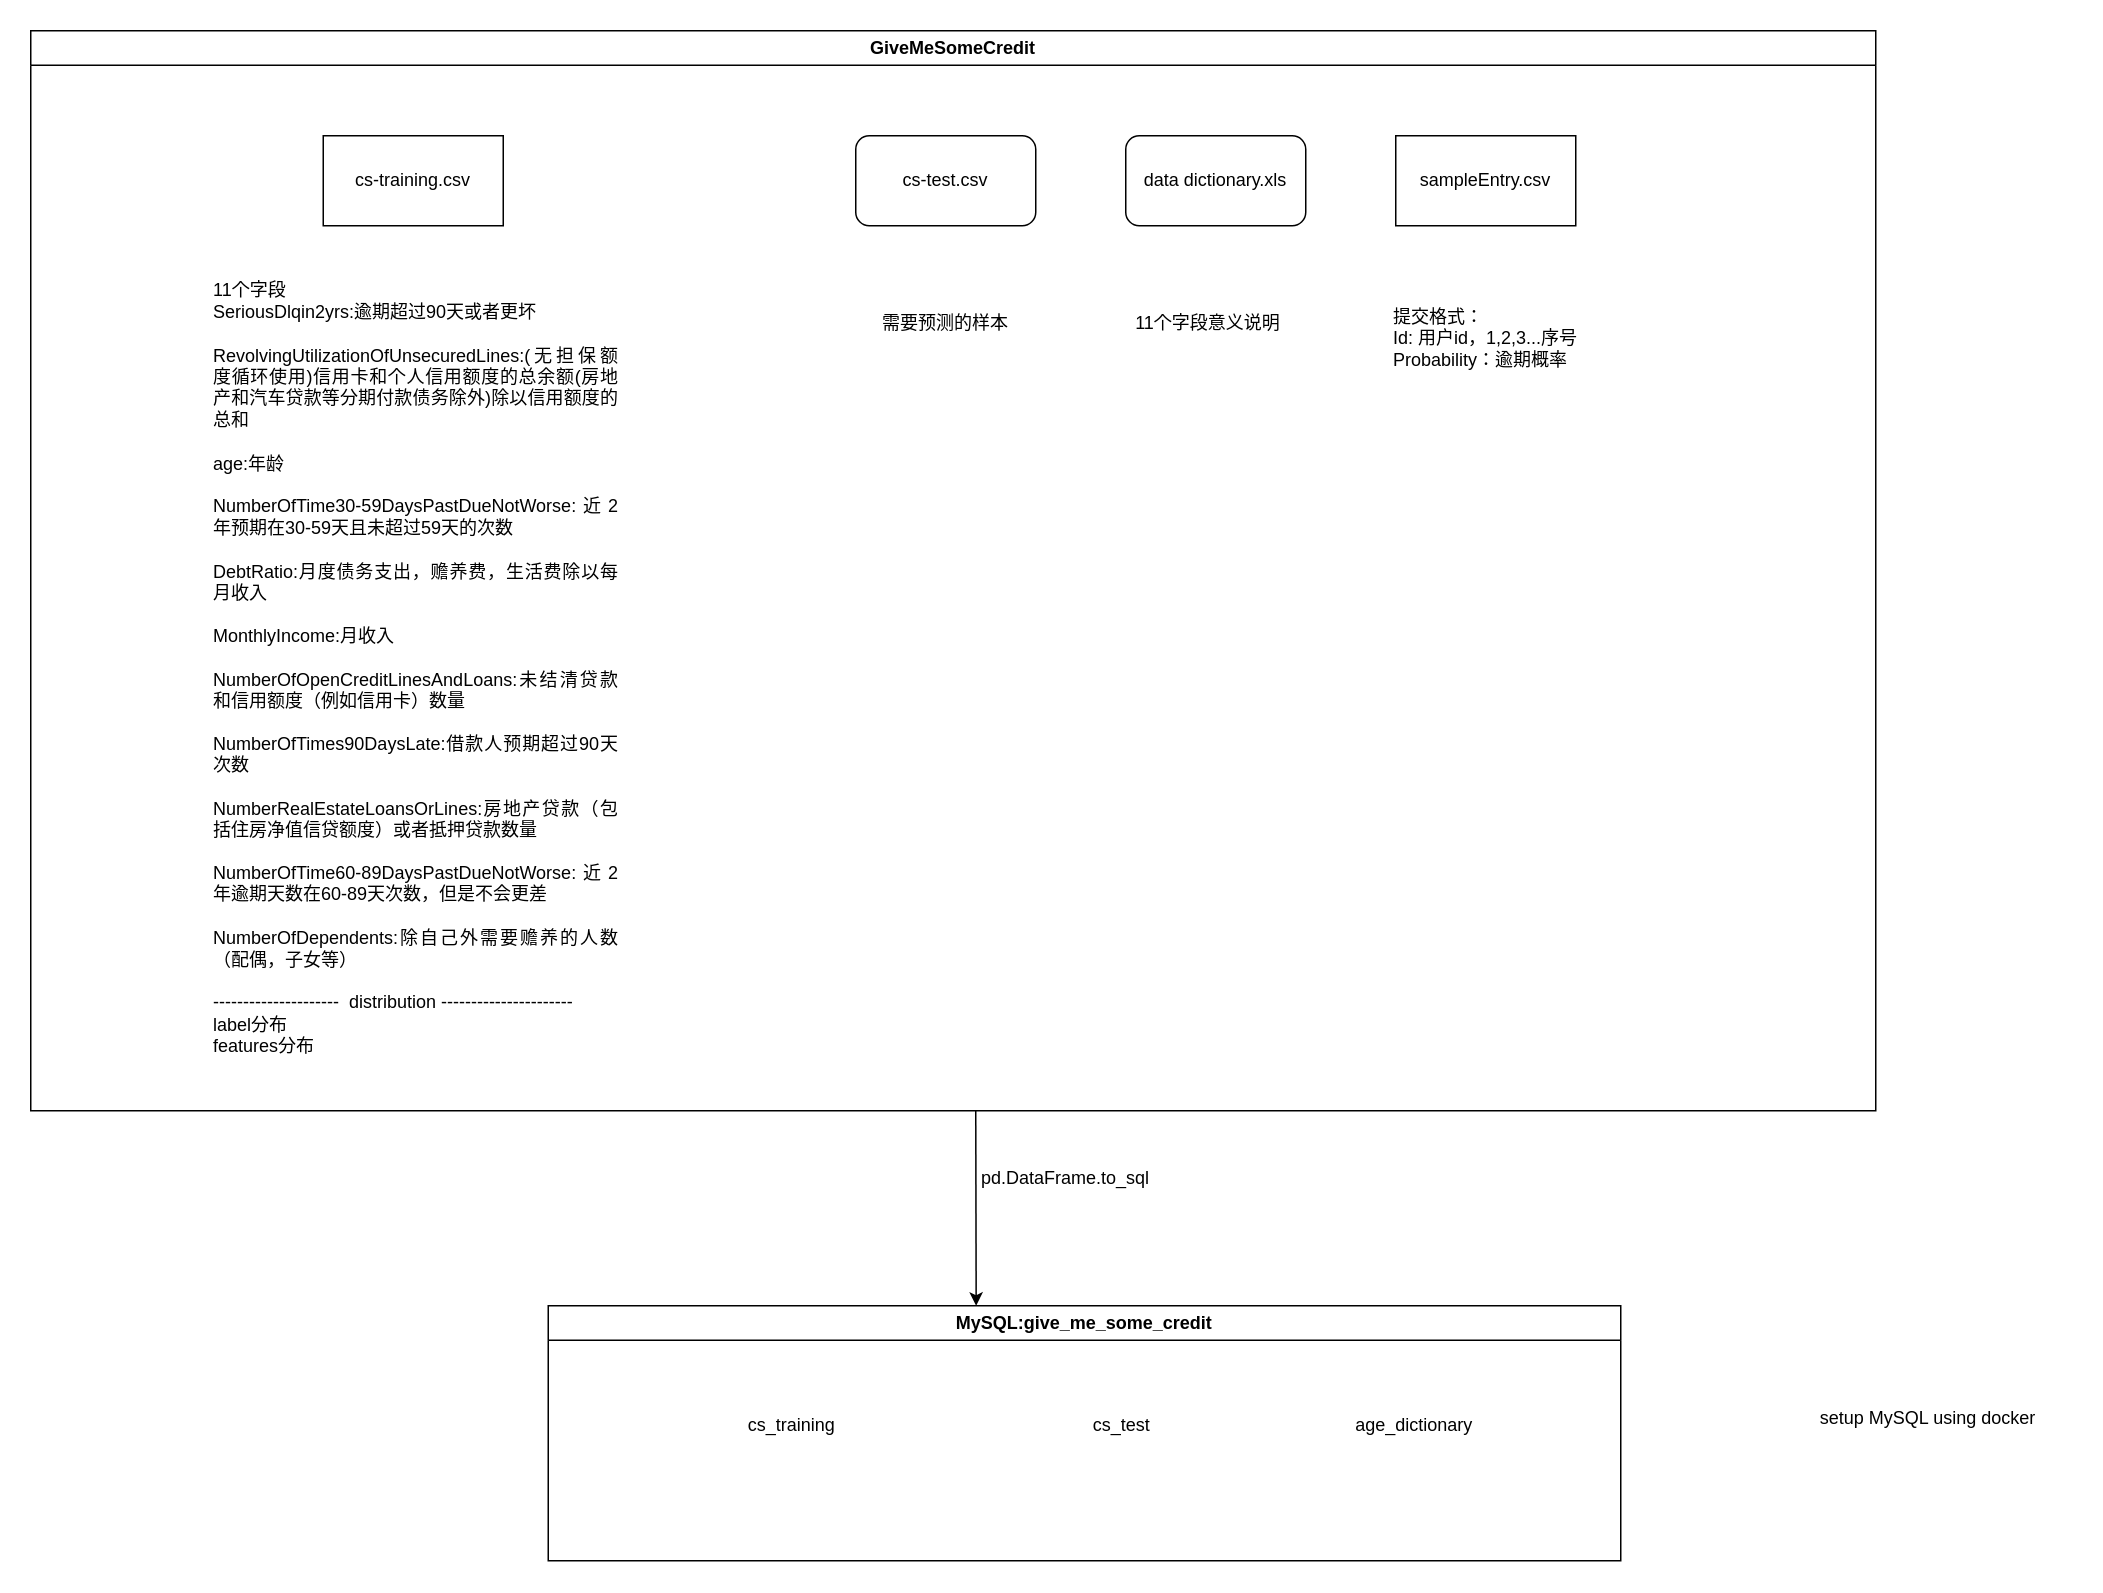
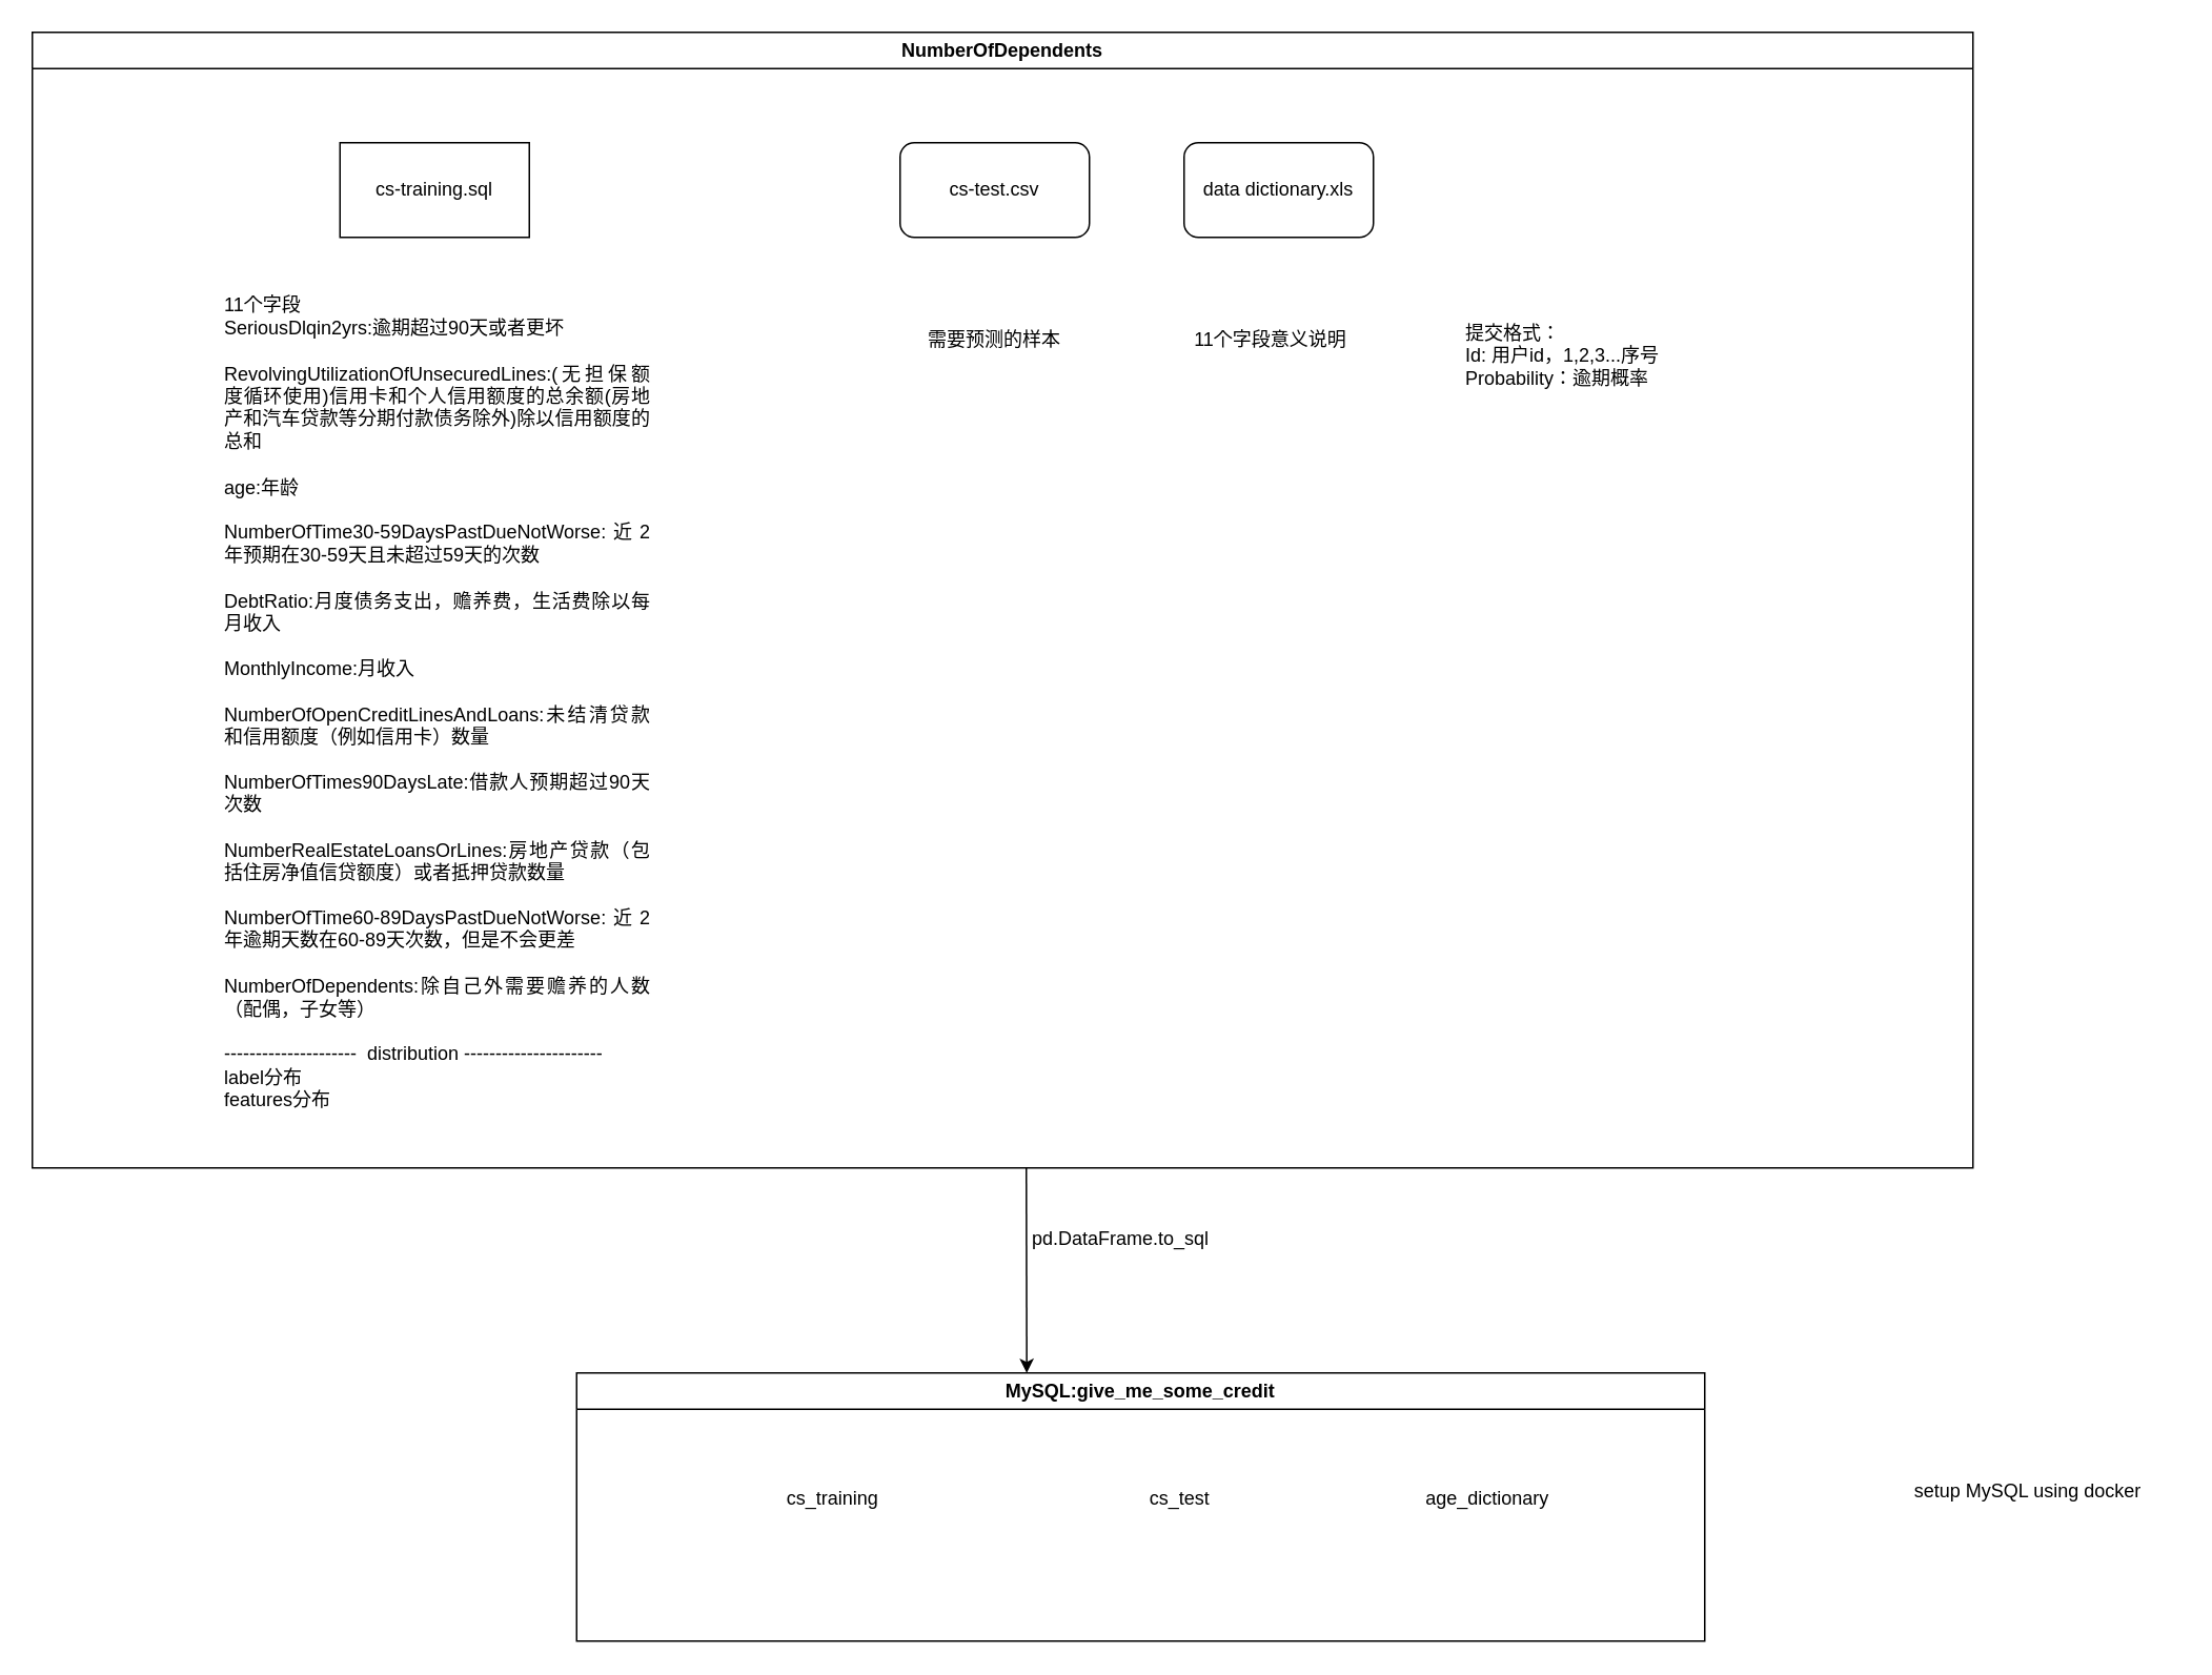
- <mxCell id="2" value="GiveMeSomeCredit" style="swimlane;whiteSpace=wrap;html=1;" parent="1" vertex="1"><mxGeometry x="20" y="20" width="1230" height="720" as="geometry" /></mxCell>
+ <mxCell id="2" value="NumberOfDependents" style="swimlane;whiteSpace=wrap;html=1;" parent="1" vertex="1"><mxGeometry x="20" y="20" width="1230" height="720" as="geometry" /></mxCell>
- <mxCell id="3" value="cs-training.csv" style="rounded=0;whiteSpace=wrap;html=1;" parent="2" vertex="1"><mxGeometry x="195" y="70" width="120" height="60" as="geometry" /></mxCell>
+ <mxCell id="3" value="cs-training.sql" style="rounded=0;whiteSpace=wrap;html=1;" parent="2" vertex="1"><mxGeometry x="195" y="70" width="120" height="60" as="geometry" /></mxCell>
- <mxCell id="6" value="sampleEntry.csv" style="rounded=0;whiteSpace=wrap;html=1;" parent="2" vertex="1"><mxGeometry x="910" y="70" width="120" height="60" as="geometry" /></mxCell>
